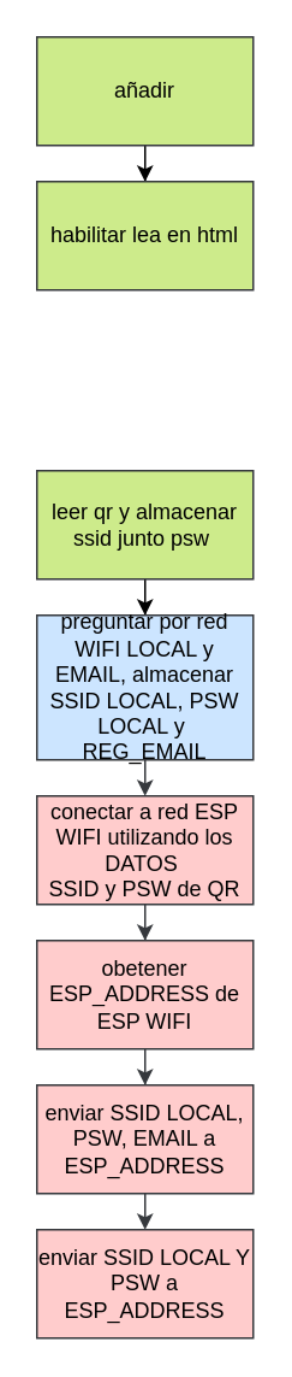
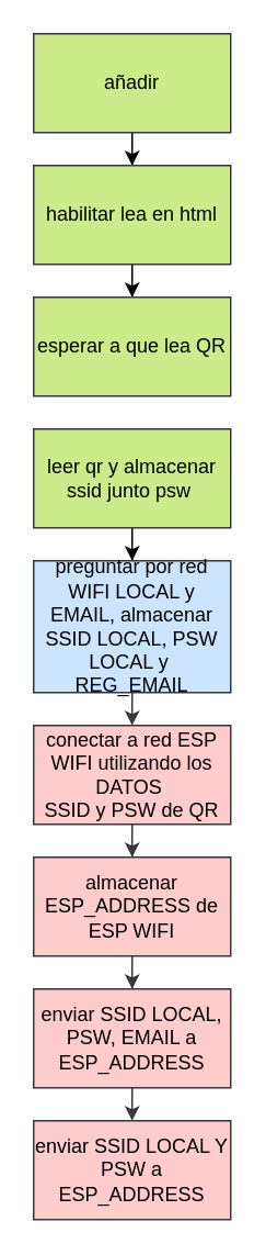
+ <mxCell id="4" value="" style="edgeStyle=orthogonalEdgeStyle;rounded=0;orthogonalLoop=1;jettySize=auto;html=1;" parent="1" source="5" target="6" edge="1"><mxGeometry relative="1" as="geometry" /></mxCell>
+ <mxCell id="6" value="esperar a que lea QR" style="whiteSpace=wrap;html=1;rounded=0;fillColor=#cdeb8b;strokeColor=#36393d;" parent="1" vertex="1"><mxGeometry x="20" y="180" width="120" height="60" as="geometry" /></mxCell>
- <mxCell id="13" value="&lt;span&gt;obetener ESP_ADDRESS de ESP WIFI&lt;/span&gt;" style="whiteSpace=wrap;html=1;rounded=0;fillColor=#ffcccc;strokeColor=#36393d;" parent="1" vertex="1"><mxGeometry x="20" y="520" width="120" height="60" as="geometry" /></mxCell>
+ <mxCell id="13" value="&lt;span&gt;almacenar ESP_ADDRESS de ESP WIFI&lt;/span&gt;" style="whiteSpace=wrap;html=1;rounded=0;fillColor=#ffcccc;strokeColor=#36393d;" parent="1" vertex="1"><mxGeometry x="20" y="520" width="120" height="60" as="geometry" /></mxCell>
